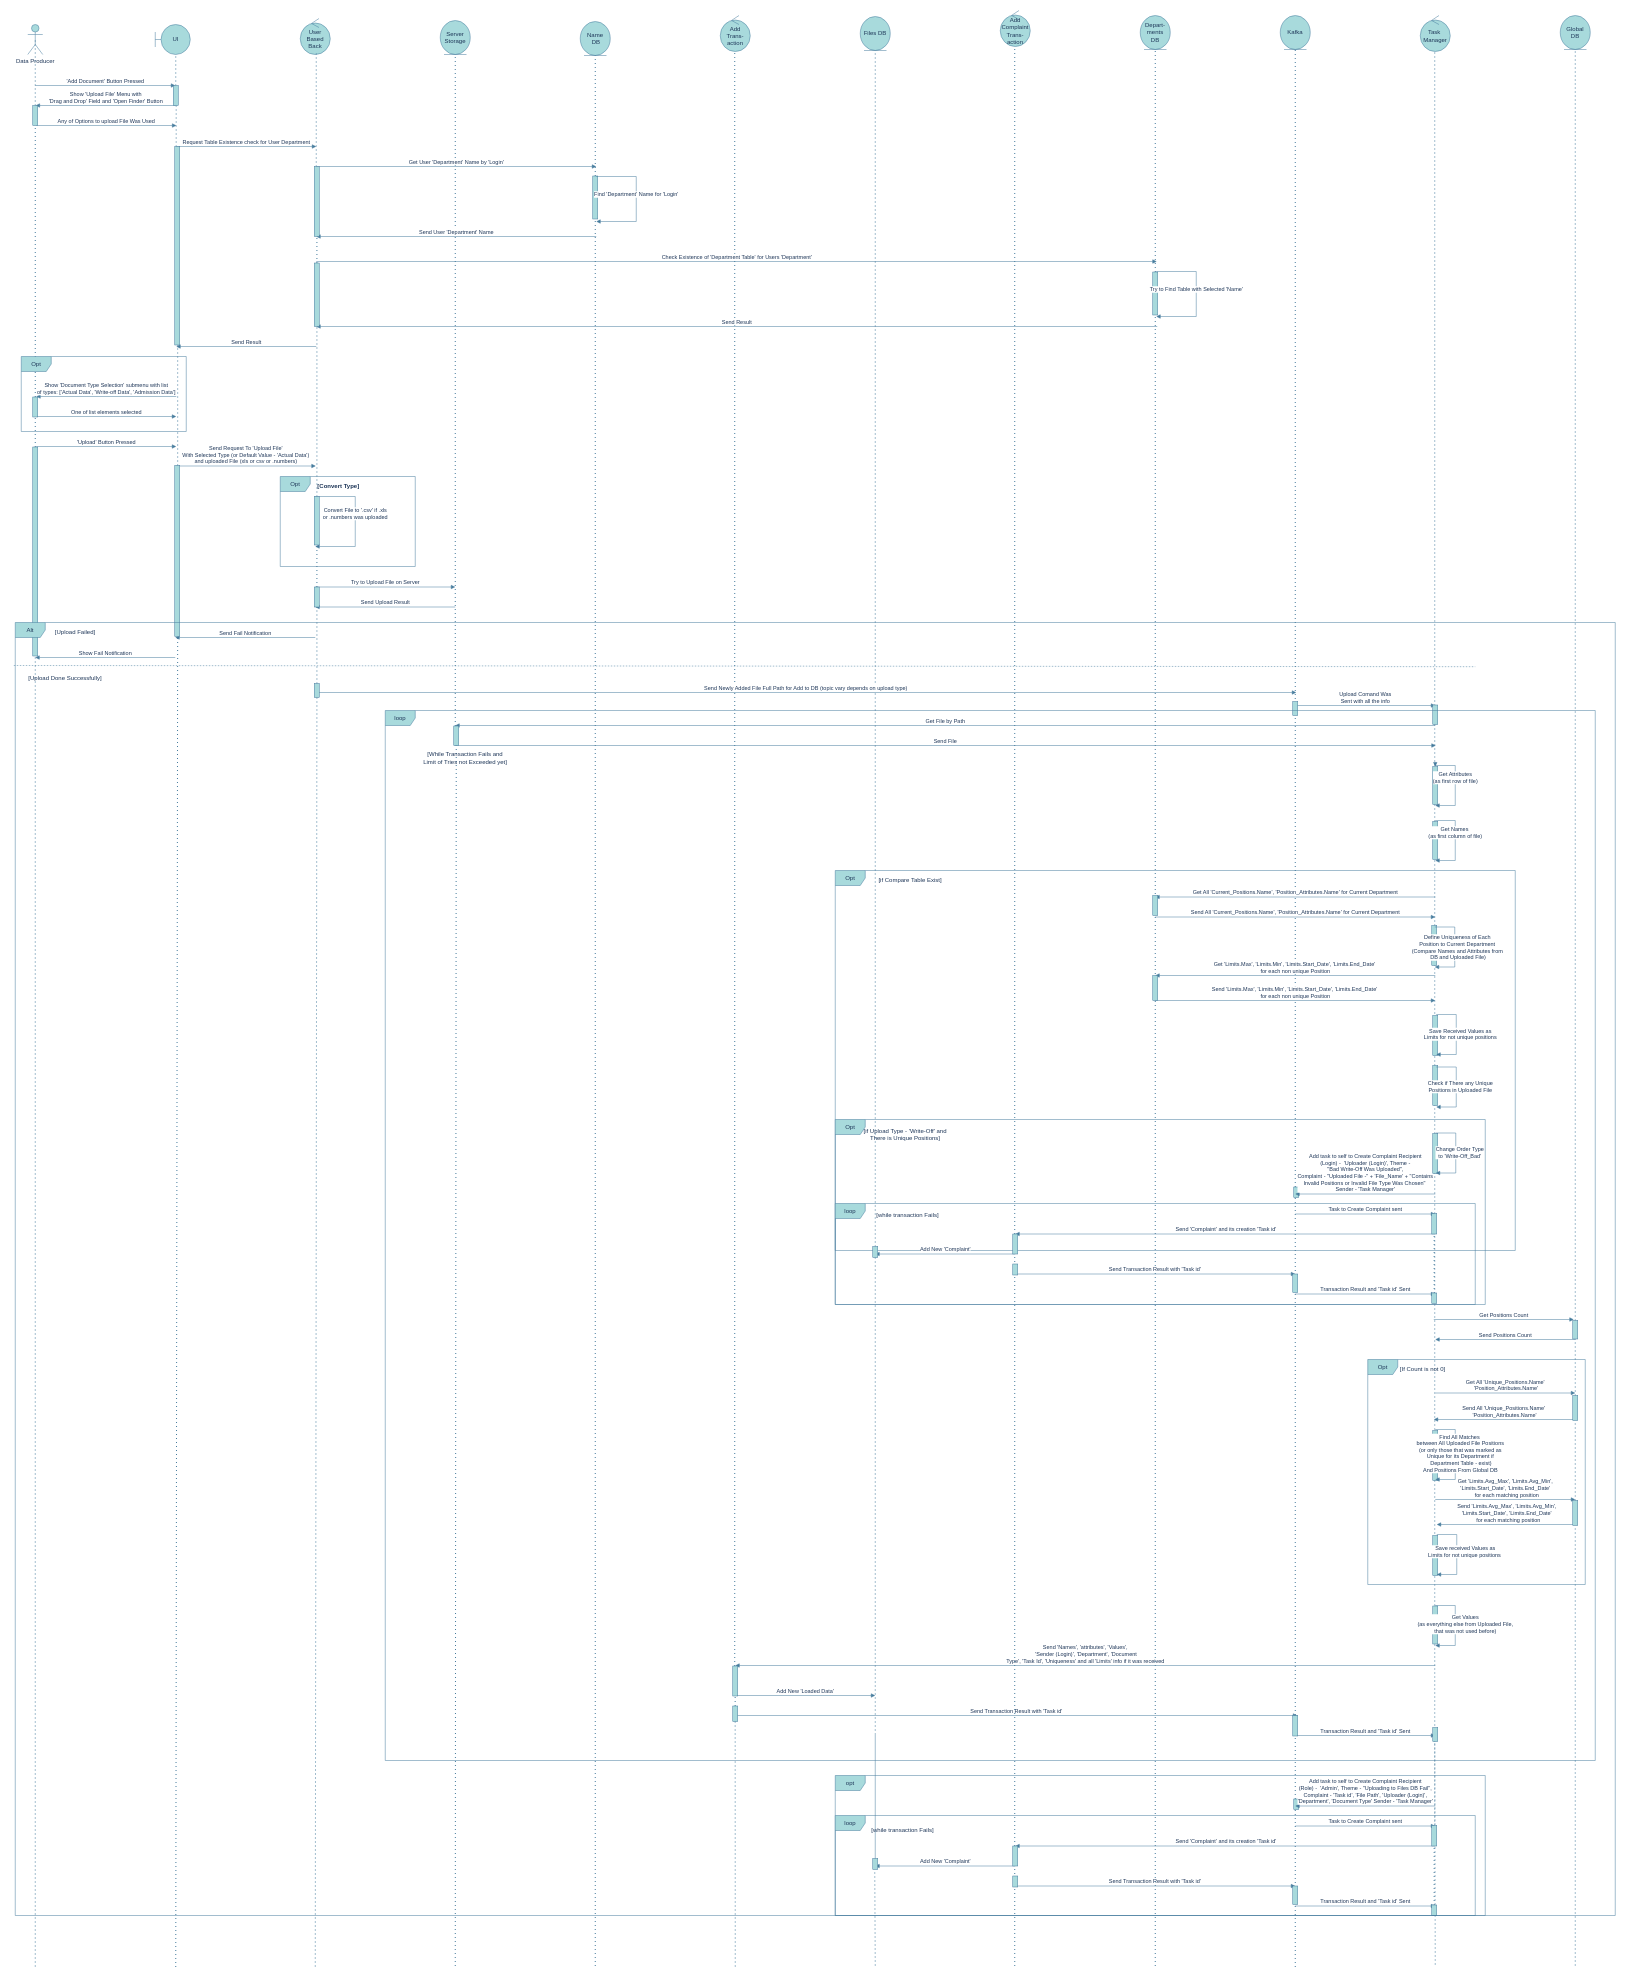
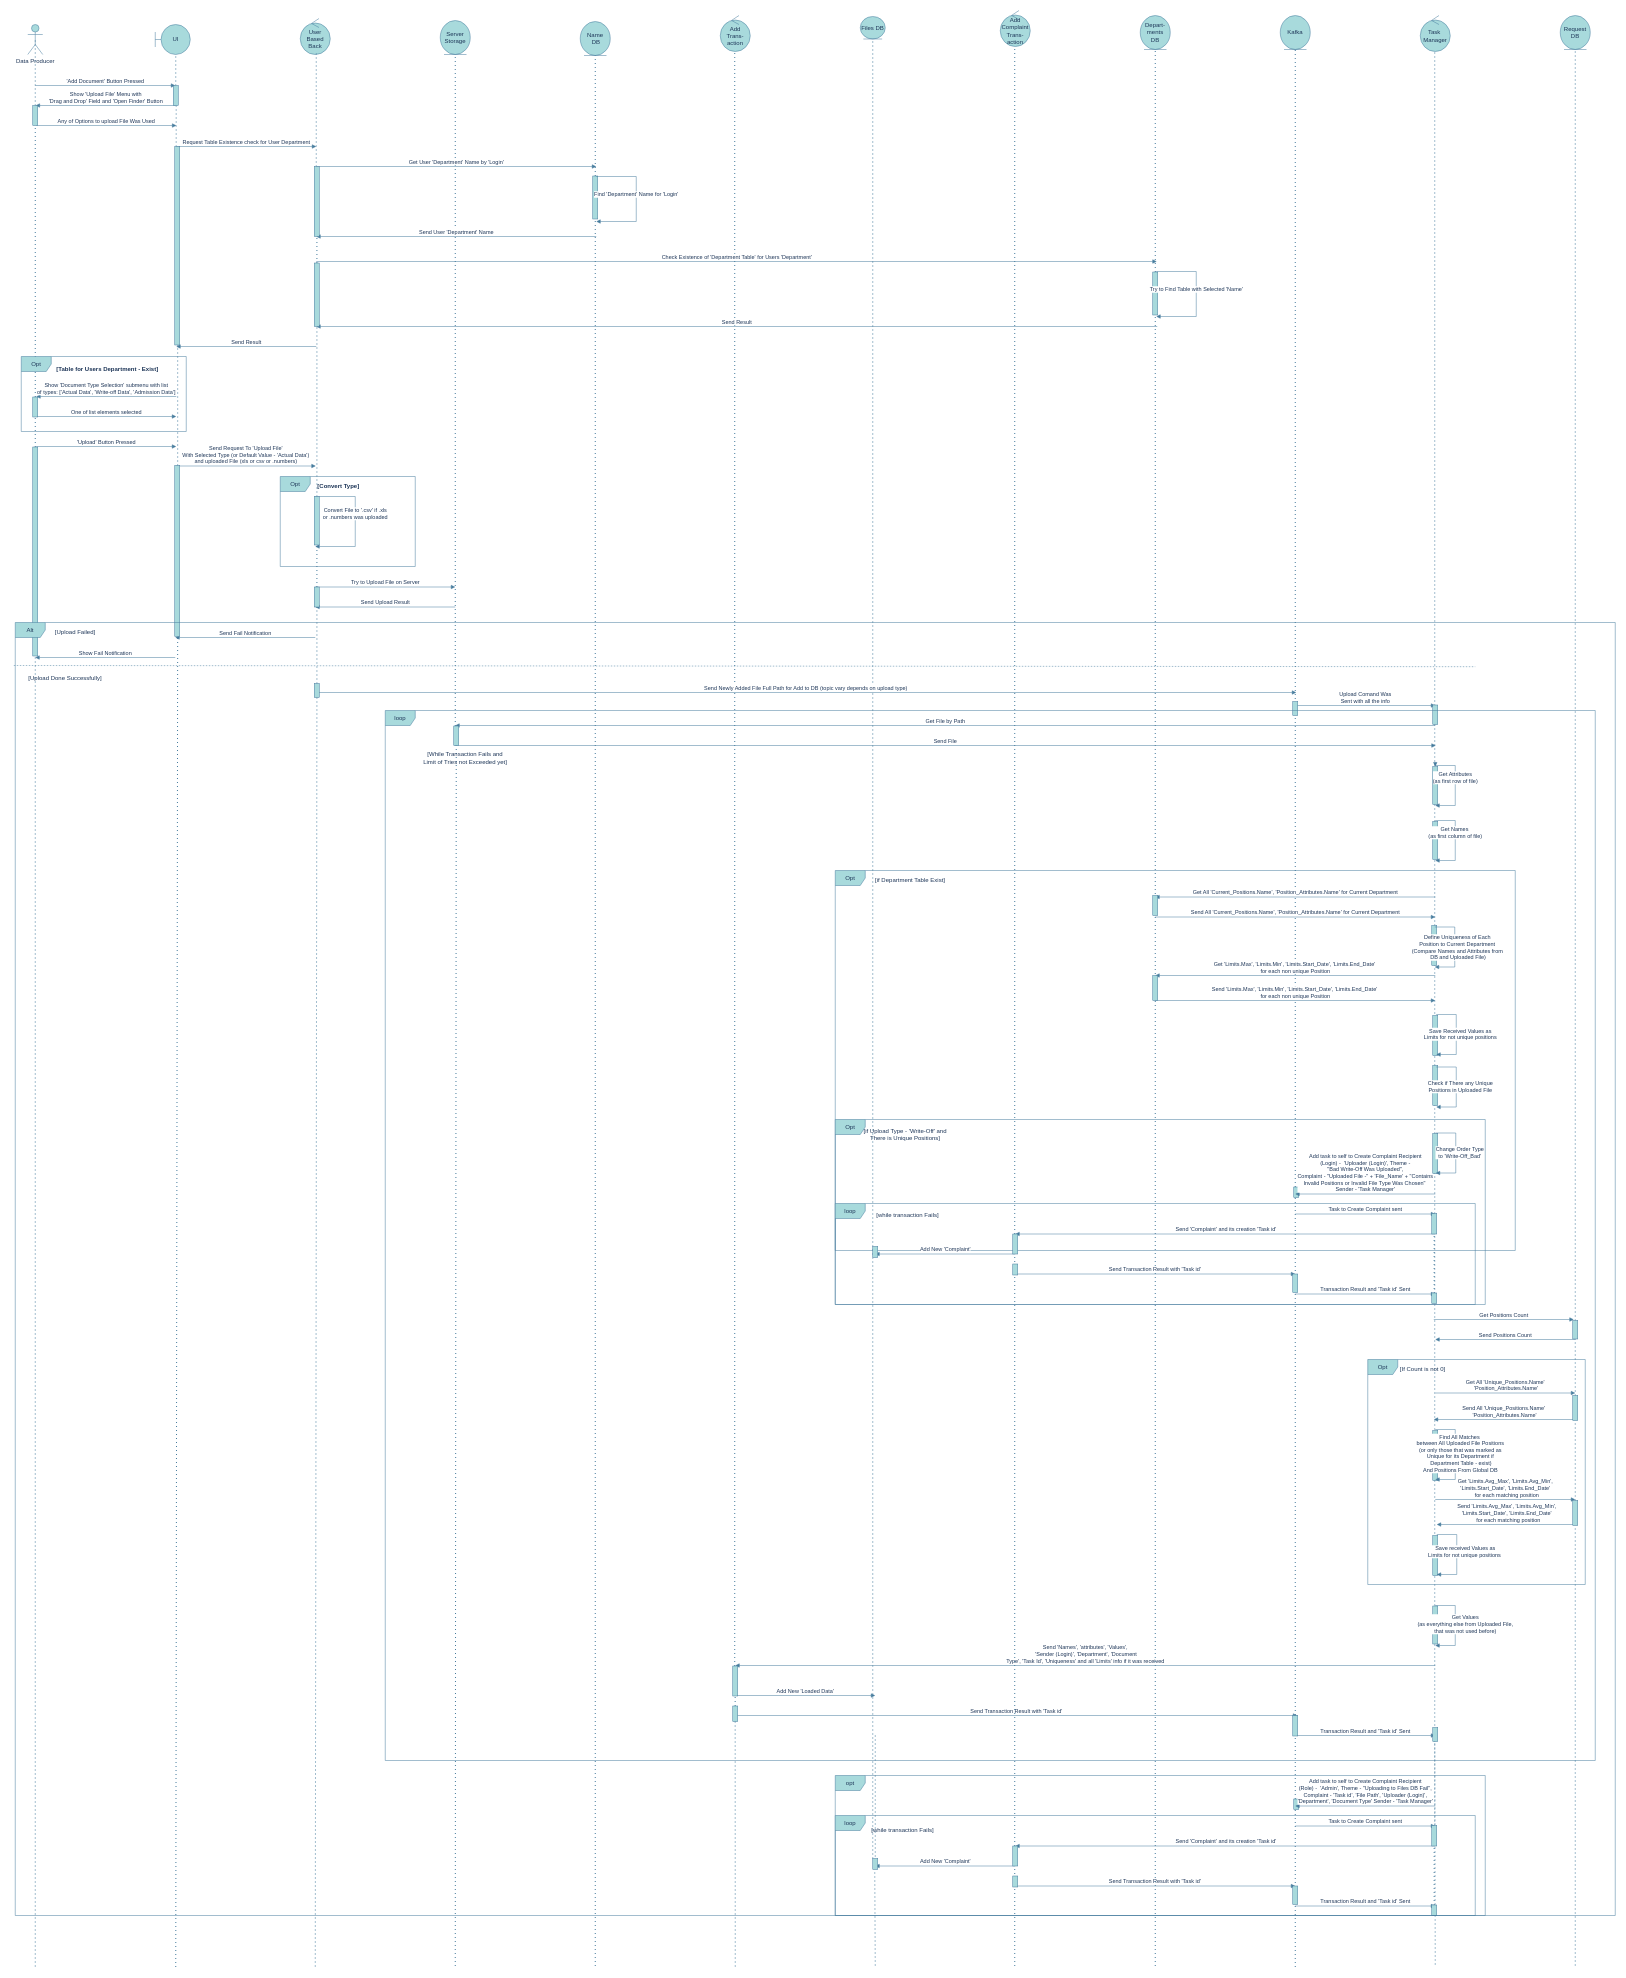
- <mxCell id="146" value="Global&lt;br&gt;DB" style="ellipse;shape=umlEntity;whiteSpace=wrap;html=1;strokeColor=#457B9D;fontColor=#1D3557;fillColor=#A8DADC;" vertex="1" parent="1"><mxGeometry x="3120" y="30" width="60" height="68" as="geometry" /></mxCell>
+ <mxCell id="146" value="Request&lt;br&gt;DB" style="ellipse;shape=umlEntity;whiteSpace=wrap;html=1;strokeColor=#457B9D;fontColor=#1D3557;fillColor=#A8DADC;" vertex="1" parent="1"><mxGeometry x="3120" y="30" width="60" height="68" as="geometry" /></mxCell>
- <mxCell id="6" value="Files DB" style="ellipse;shape=umlEntity;whiteSpace=wrap;html=1;strokeColor=#457B9D;fontColor=#1D3557;fillColor=#A8DADC;" vertex="1" parent="1"><mxGeometry x="1720" y="32" width="60" height="68" as="geometry" /></mxCell>
+ <mxCell id="6" value="Files DB" style="ellipse;shape=umlEntity;whiteSpace=wrap;html=1;strokeColor=#457B9D;fontColor=#1D3557;fillColor=#A8DADC;" vertex="1" parent="1"><mxGeometry x="1720" y="32" width="50" height="45" as="geometry" /></mxCell>
+ <mxCell id="109" value="[Table for Users Department - Exist]" style="text;html=1;strokeColor=none;fillColor=none;align=center;verticalAlign=middle;whiteSpace=wrap;rounded=0;fontColor=#1D3557;fontStyle=1" vertex="1" parent="1"><mxGeometry x="102" y="722" width="225" height="30" as="geometry" /></mxCell>
- <mxCell id="125" value="[if Compare Table Exist]" style="text;html=1;strokeColor=none;fillColor=none;align=center;verticalAlign=middle;whiteSpace=wrap;rounded=0;fontColor=#1D3557;" vertex="1" parent="1"><mxGeometry x="1740" y="1750" width="160" height="20" as="geometry" /></mxCell>
+ <mxCell id="125" value="[if Department Table Exist]" style="text;html=1;strokeColor=none;fillColor=none;align=center;verticalAlign=middle;whiteSpace=wrap;rounded=0;fontColor=#1D3557;" vertex="1" parent="1"><mxGeometry x="1740" y="1750" width="160" height="20" as="geometry" /></mxCell>
